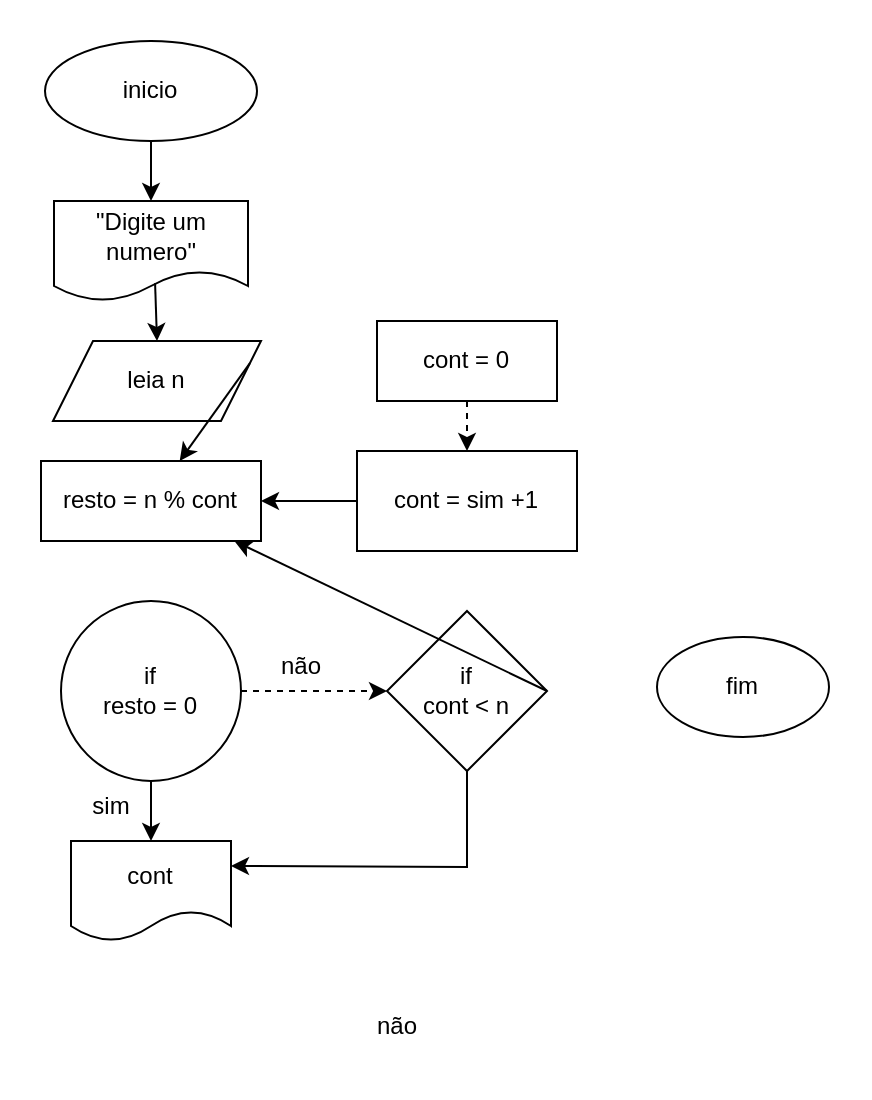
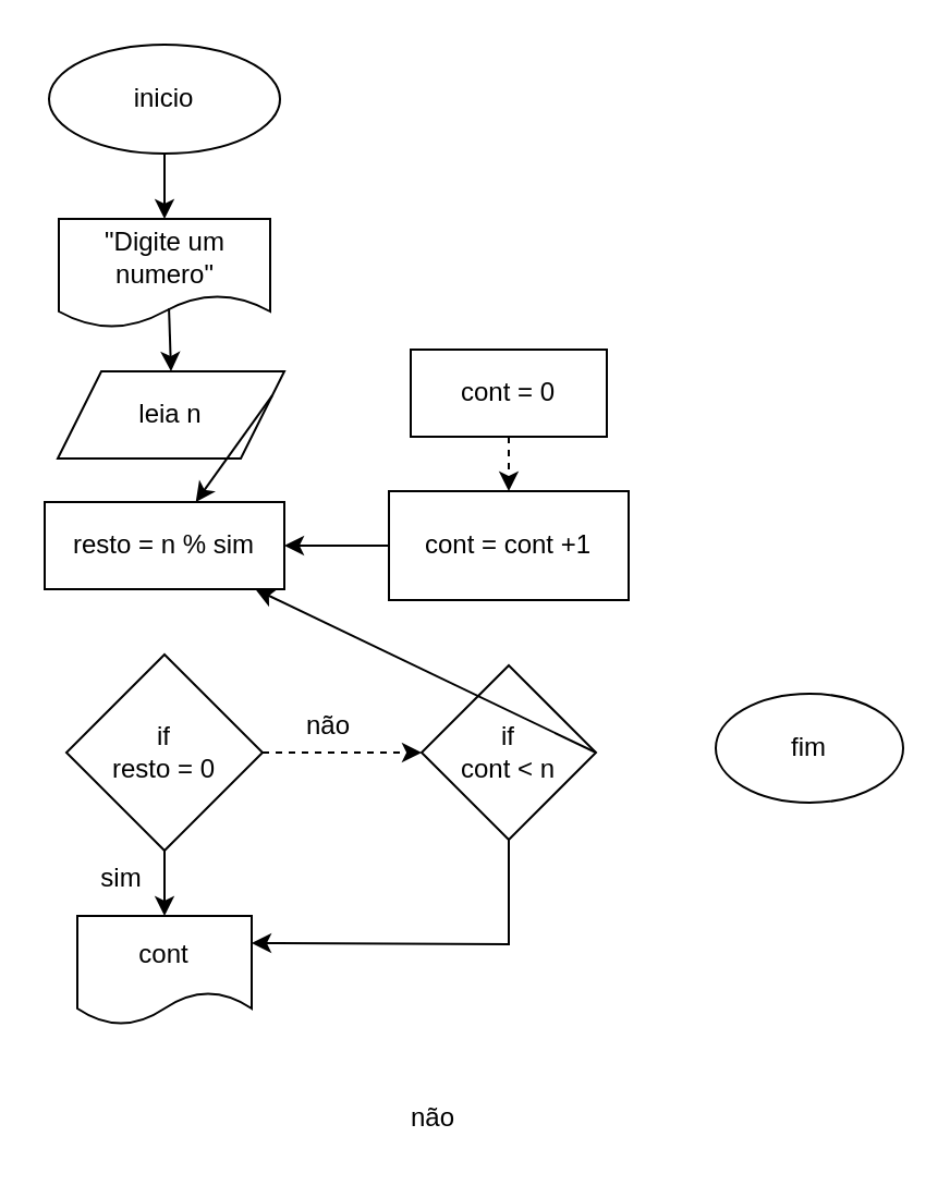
- <mxCell id="4" value="resto = n % cont" style="rounded=0;whiteSpace=wrap;html=1;" vertex="1" parent="1"><mxGeometry x="20" y="230" width="110" height="40" as="geometry" /></mxCell>
+ <mxCell id="4" value="resto = n % sim" style="rounded=0;whiteSpace=wrap;html=1;" vertex="1" parent="1"><mxGeometry x="20" y="230" width="110" height="40" as="geometry" /></mxCell>
- <mxCell id="14" value="cont = sim +1" style="rounded=0;whiteSpace=wrap;html=1;" vertex="1" parent="1"><mxGeometry x="178" y="225" width="110" height="50" as="geometry" /></mxCell>
+ <mxCell id="14" value="cont = cont +1" style="rounded=0;whiteSpace=wrap;html=1;" vertex="1" parent="1"><mxGeometry x="178" y="225" width="110" height="50" as="geometry" /></mxCell>
- <mxCell id="5" value="if&lt;div&gt;resto = 0&lt;/div&gt;" style="ellipse;whiteSpace=wrap;html=1;" vertex="1" parent="1"><mxGeometry x="30" y="300" width="90" height="90" as="geometry" /></mxCell>
+ <mxCell id="5" value="if&lt;div&gt;resto = 0&lt;/div&gt;" style="rhombus;whiteSpace=wrap;html=1;" vertex="1" parent="1"><mxGeometry x="30" y="300" width="90" height="90" as="geometry" /></mxCell>
